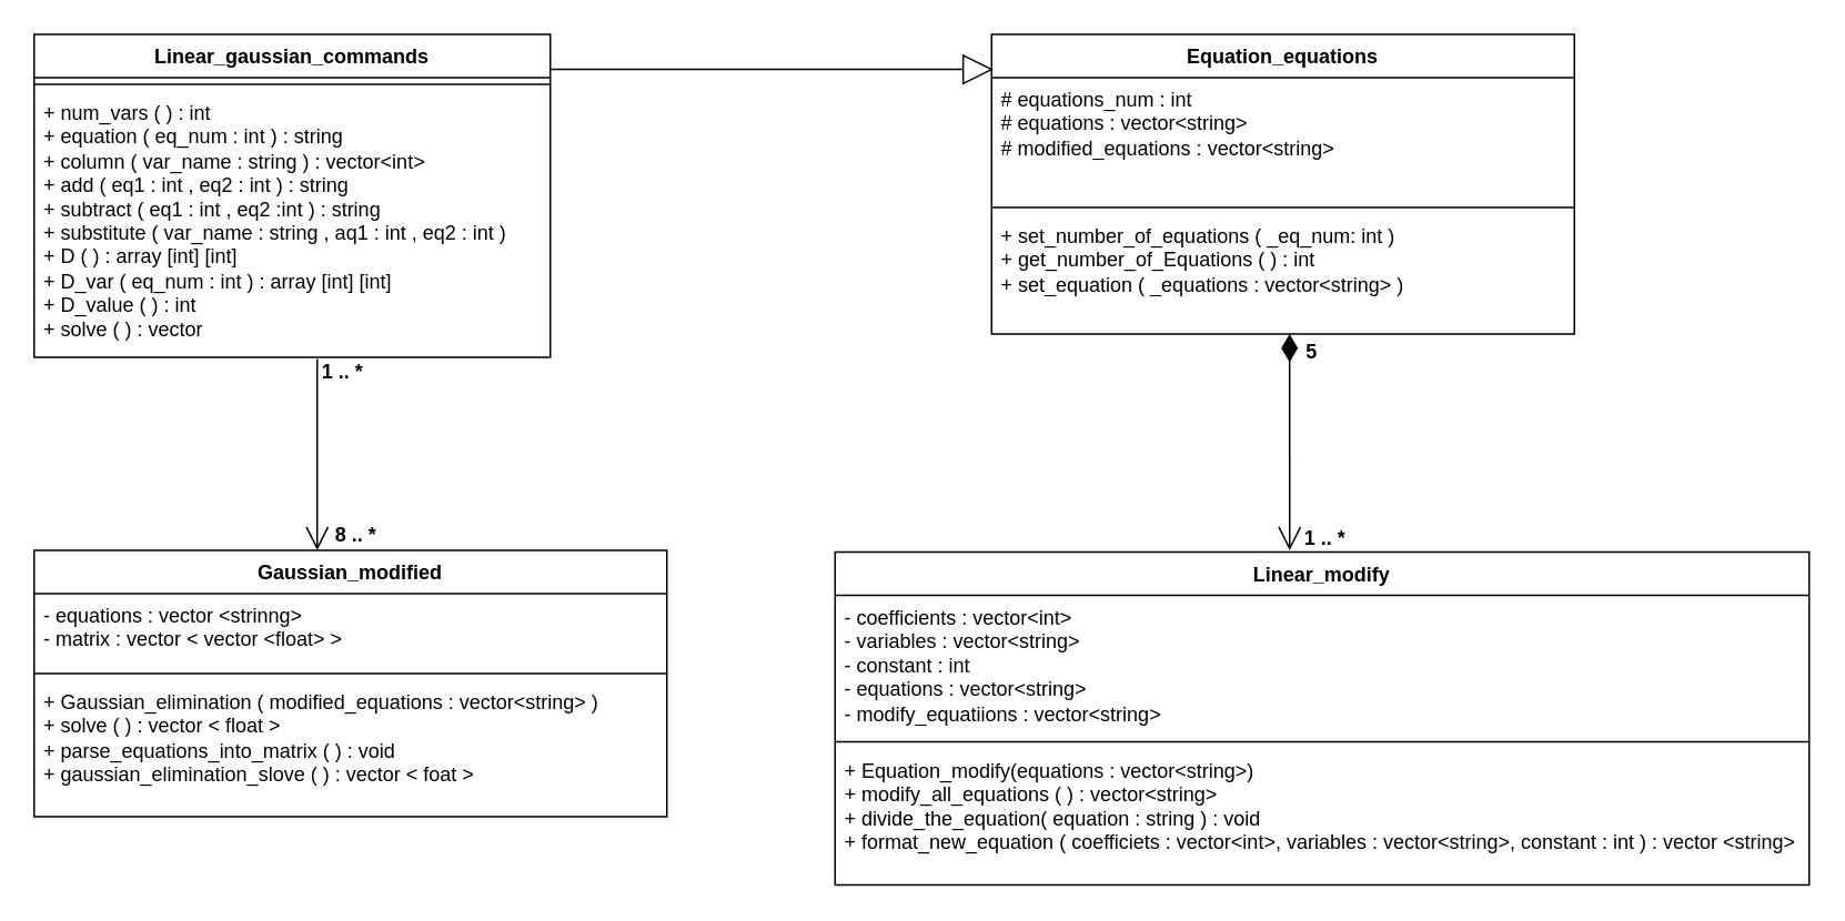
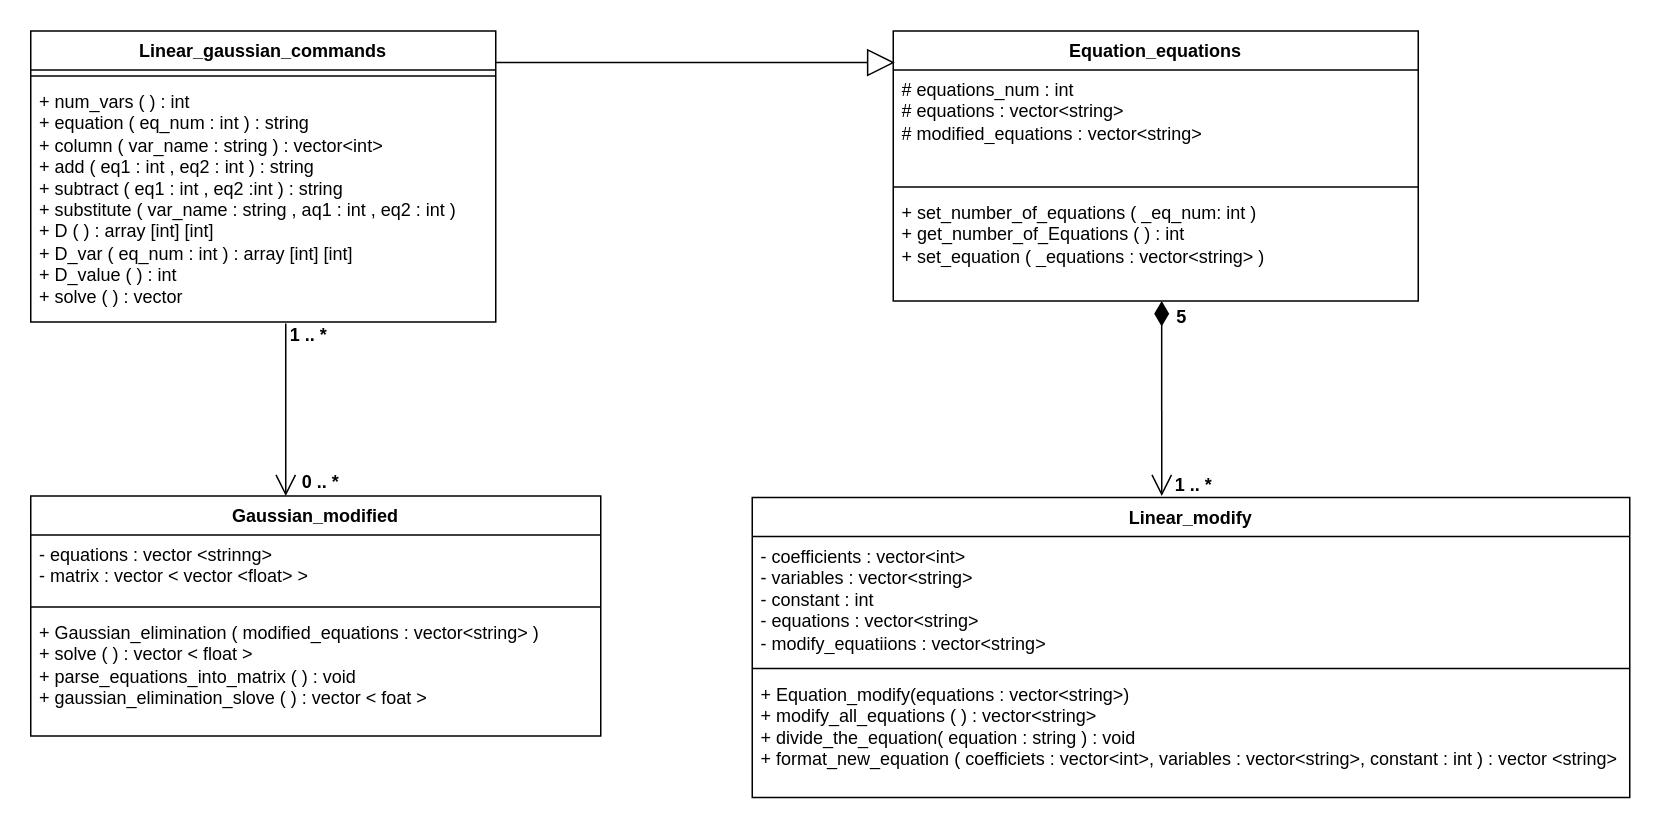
- <mxCell id="22" value="8 .. *" style="text;align=center;fontStyle=1;verticalAlign=middle;spacingLeft=3;spacingRight=3;strokeColor=none;rotatable=0;points=[[0,0.5],[1,0.5]];portConstraint=eastwest;html=1;" parent="1" vertex="1"><mxGeometry x="173" y="308" width="80" height="26" as="geometry" /></mxCell>
+ <mxCell id="22" value="0 .. *" style="text;align=center;fontStyle=1;verticalAlign=middle;spacingLeft=3;spacingRight=3;strokeColor=none;rotatable=0;points=[[0,0.5],[1,0.5]];portConstraint=eastwest;html=1;" parent="1" vertex="1"><mxGeometry x="173" y="308" width="80" height="26" as="geometry" /></mxCell>
